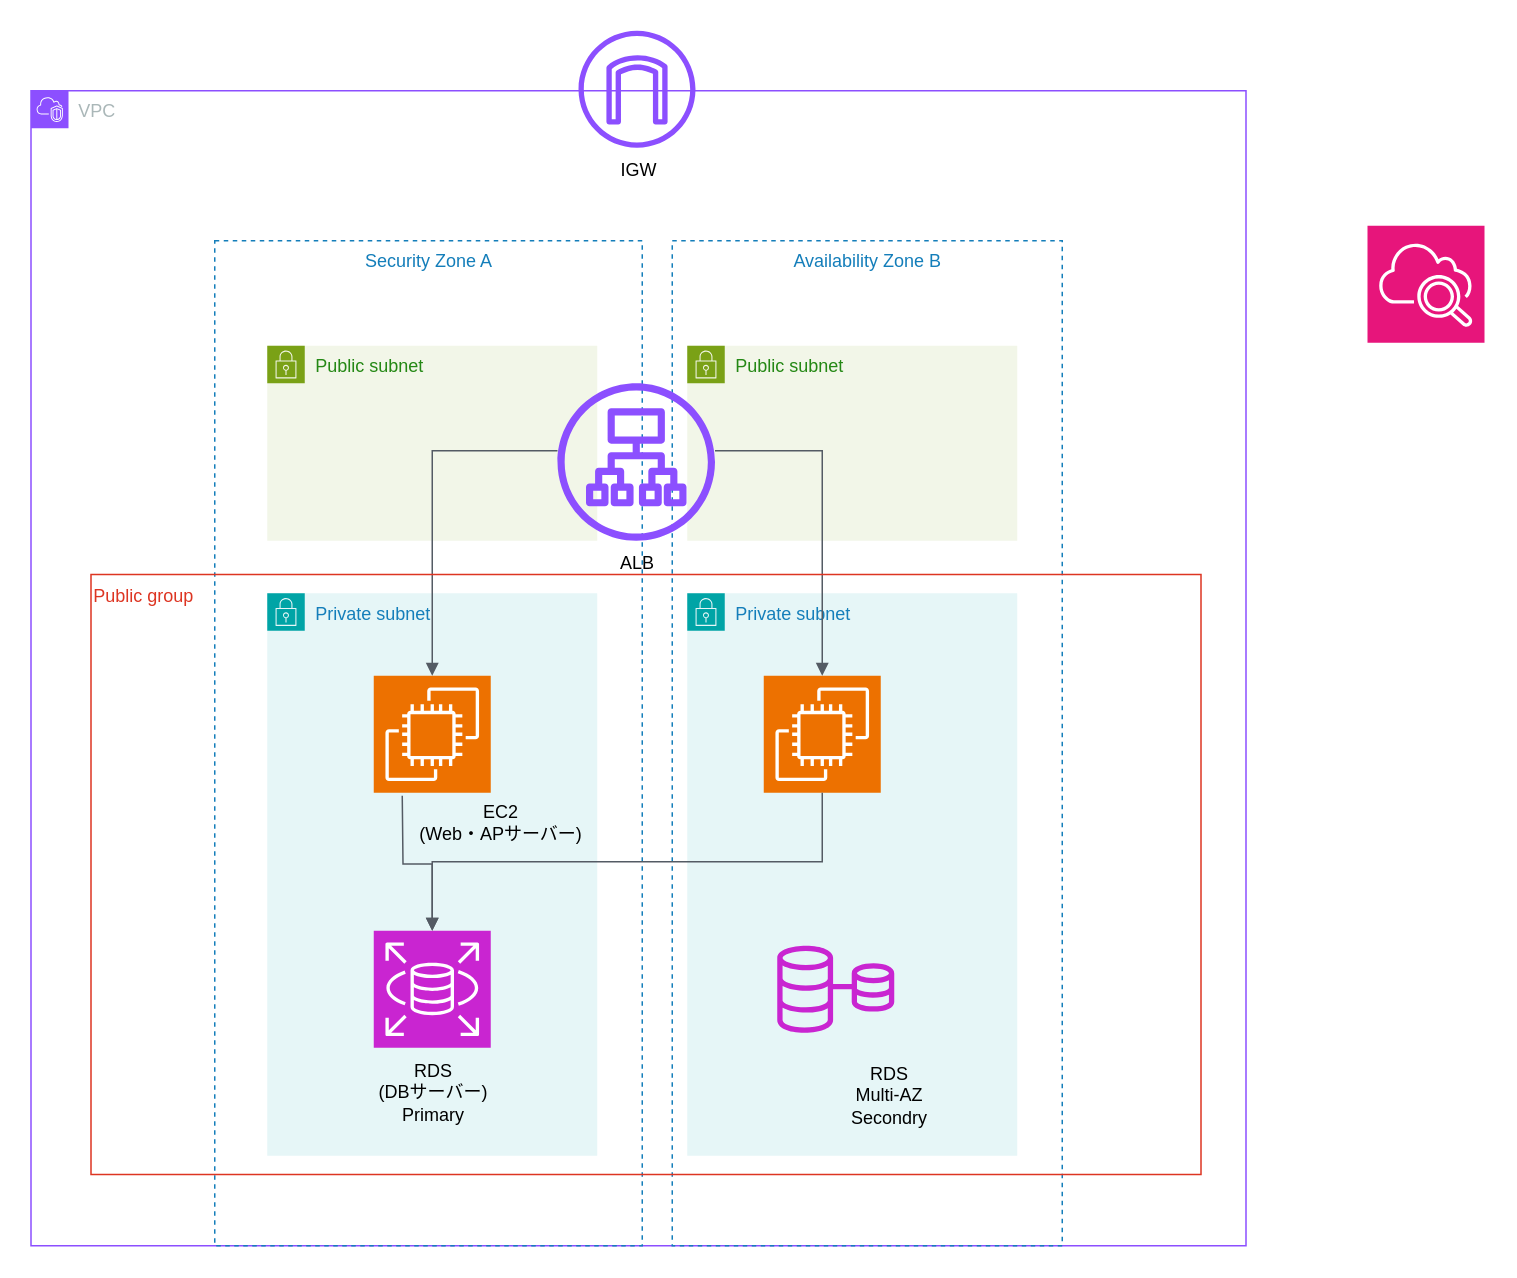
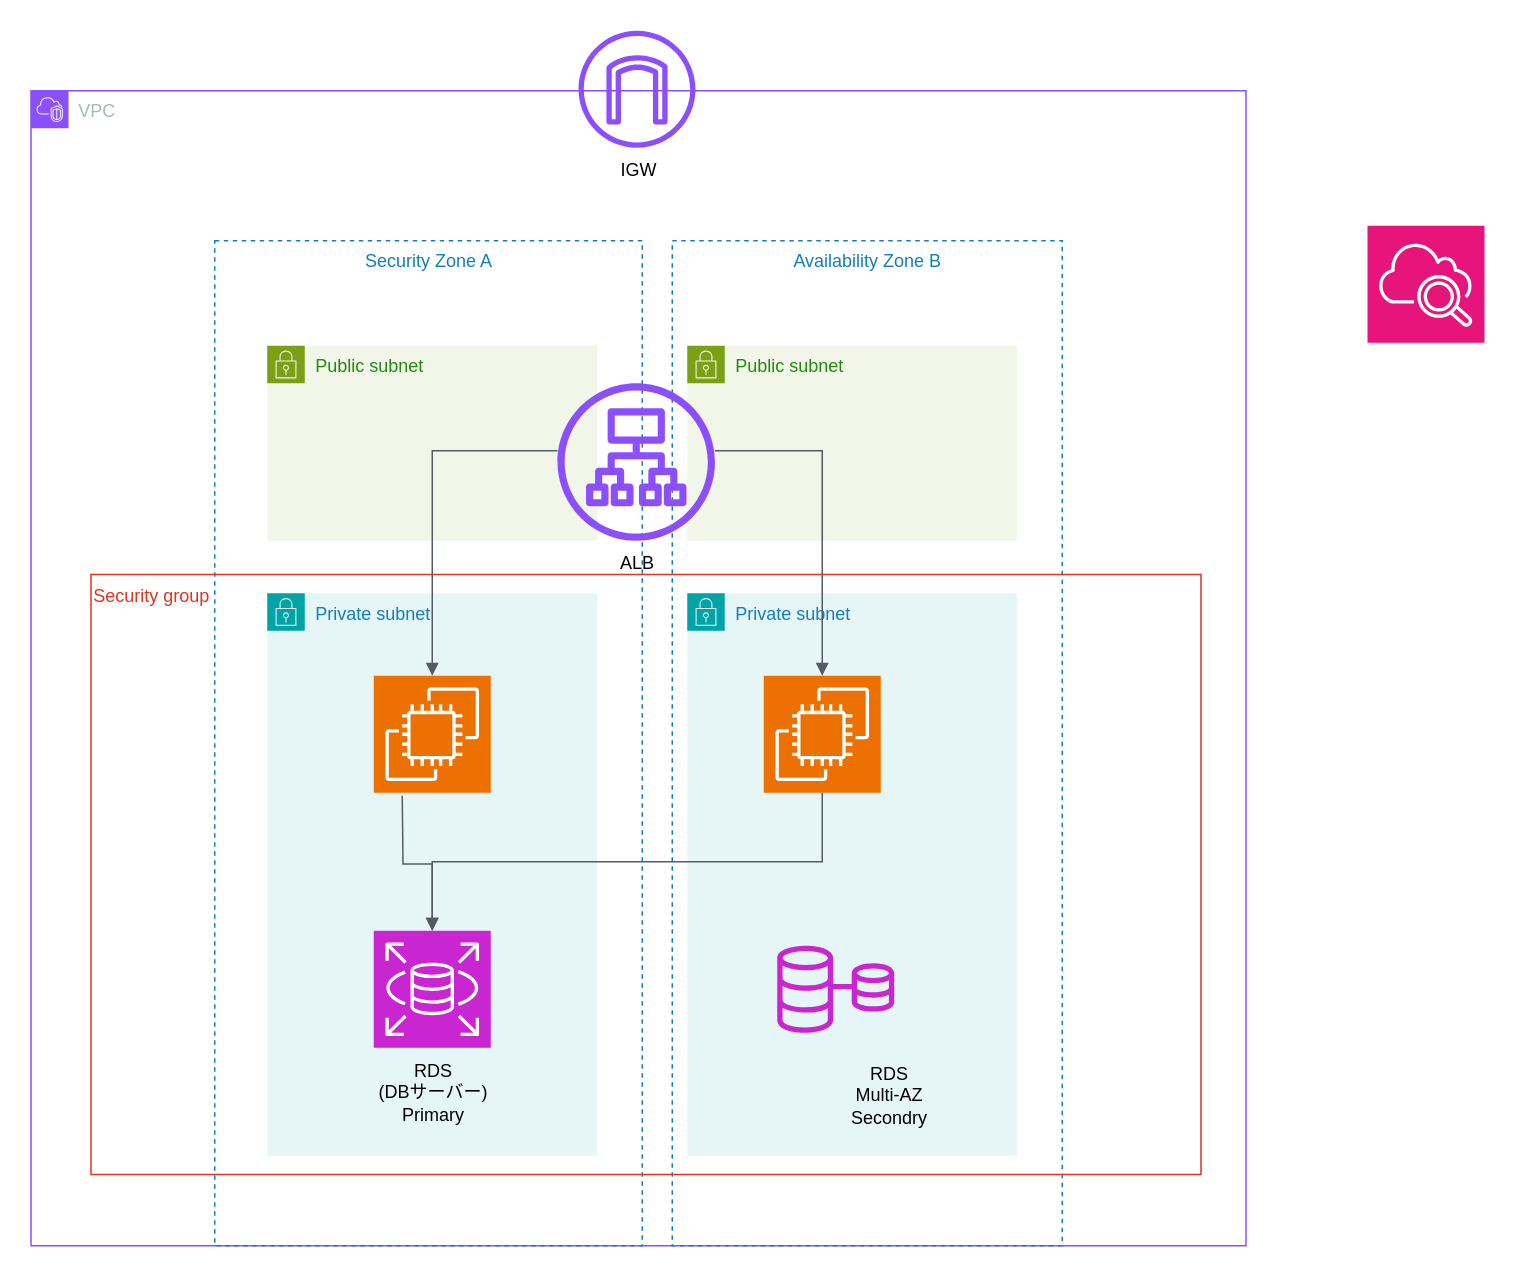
- <mxCell id="23" value="Public group" style="fillColor=none;strokeColor=#DD3522;verticalAlign=top;fontStyle=0;fontColor=#DD3522;whiteSpace=wrap;html=1;align=left;" vertex="1" parent="2"><mxGeometry x="40" y="322.5" width="740" height="400" as="geometry" /></mxCell>
+ <mxCell id="23" value="Security group" style="fillColor=none;strokeColor=#DD3522;verticalAlign=top;fontStyle=0;fontColor=#DD3522;whiteSpace=wrap;html=1;align=left;" vertex="1" parent="2"><mxGeometry x="40" y="322.5" width="740" height="400" as="geometry" /></mxCell>
- <mxCell id="9" value="EC2&lt;div&gt;(Web・APサーバー)&lt;/div&gt;" style="text;html=1;align=center;verticalAlign=middle;resizable=0;points=[];autosize=1;strokeColor=none;fillColor=none;" vertex="1" parent="6"><mxGeometry x="90" y="133" width="130" height="40" as="geometry" /></mxCell>
